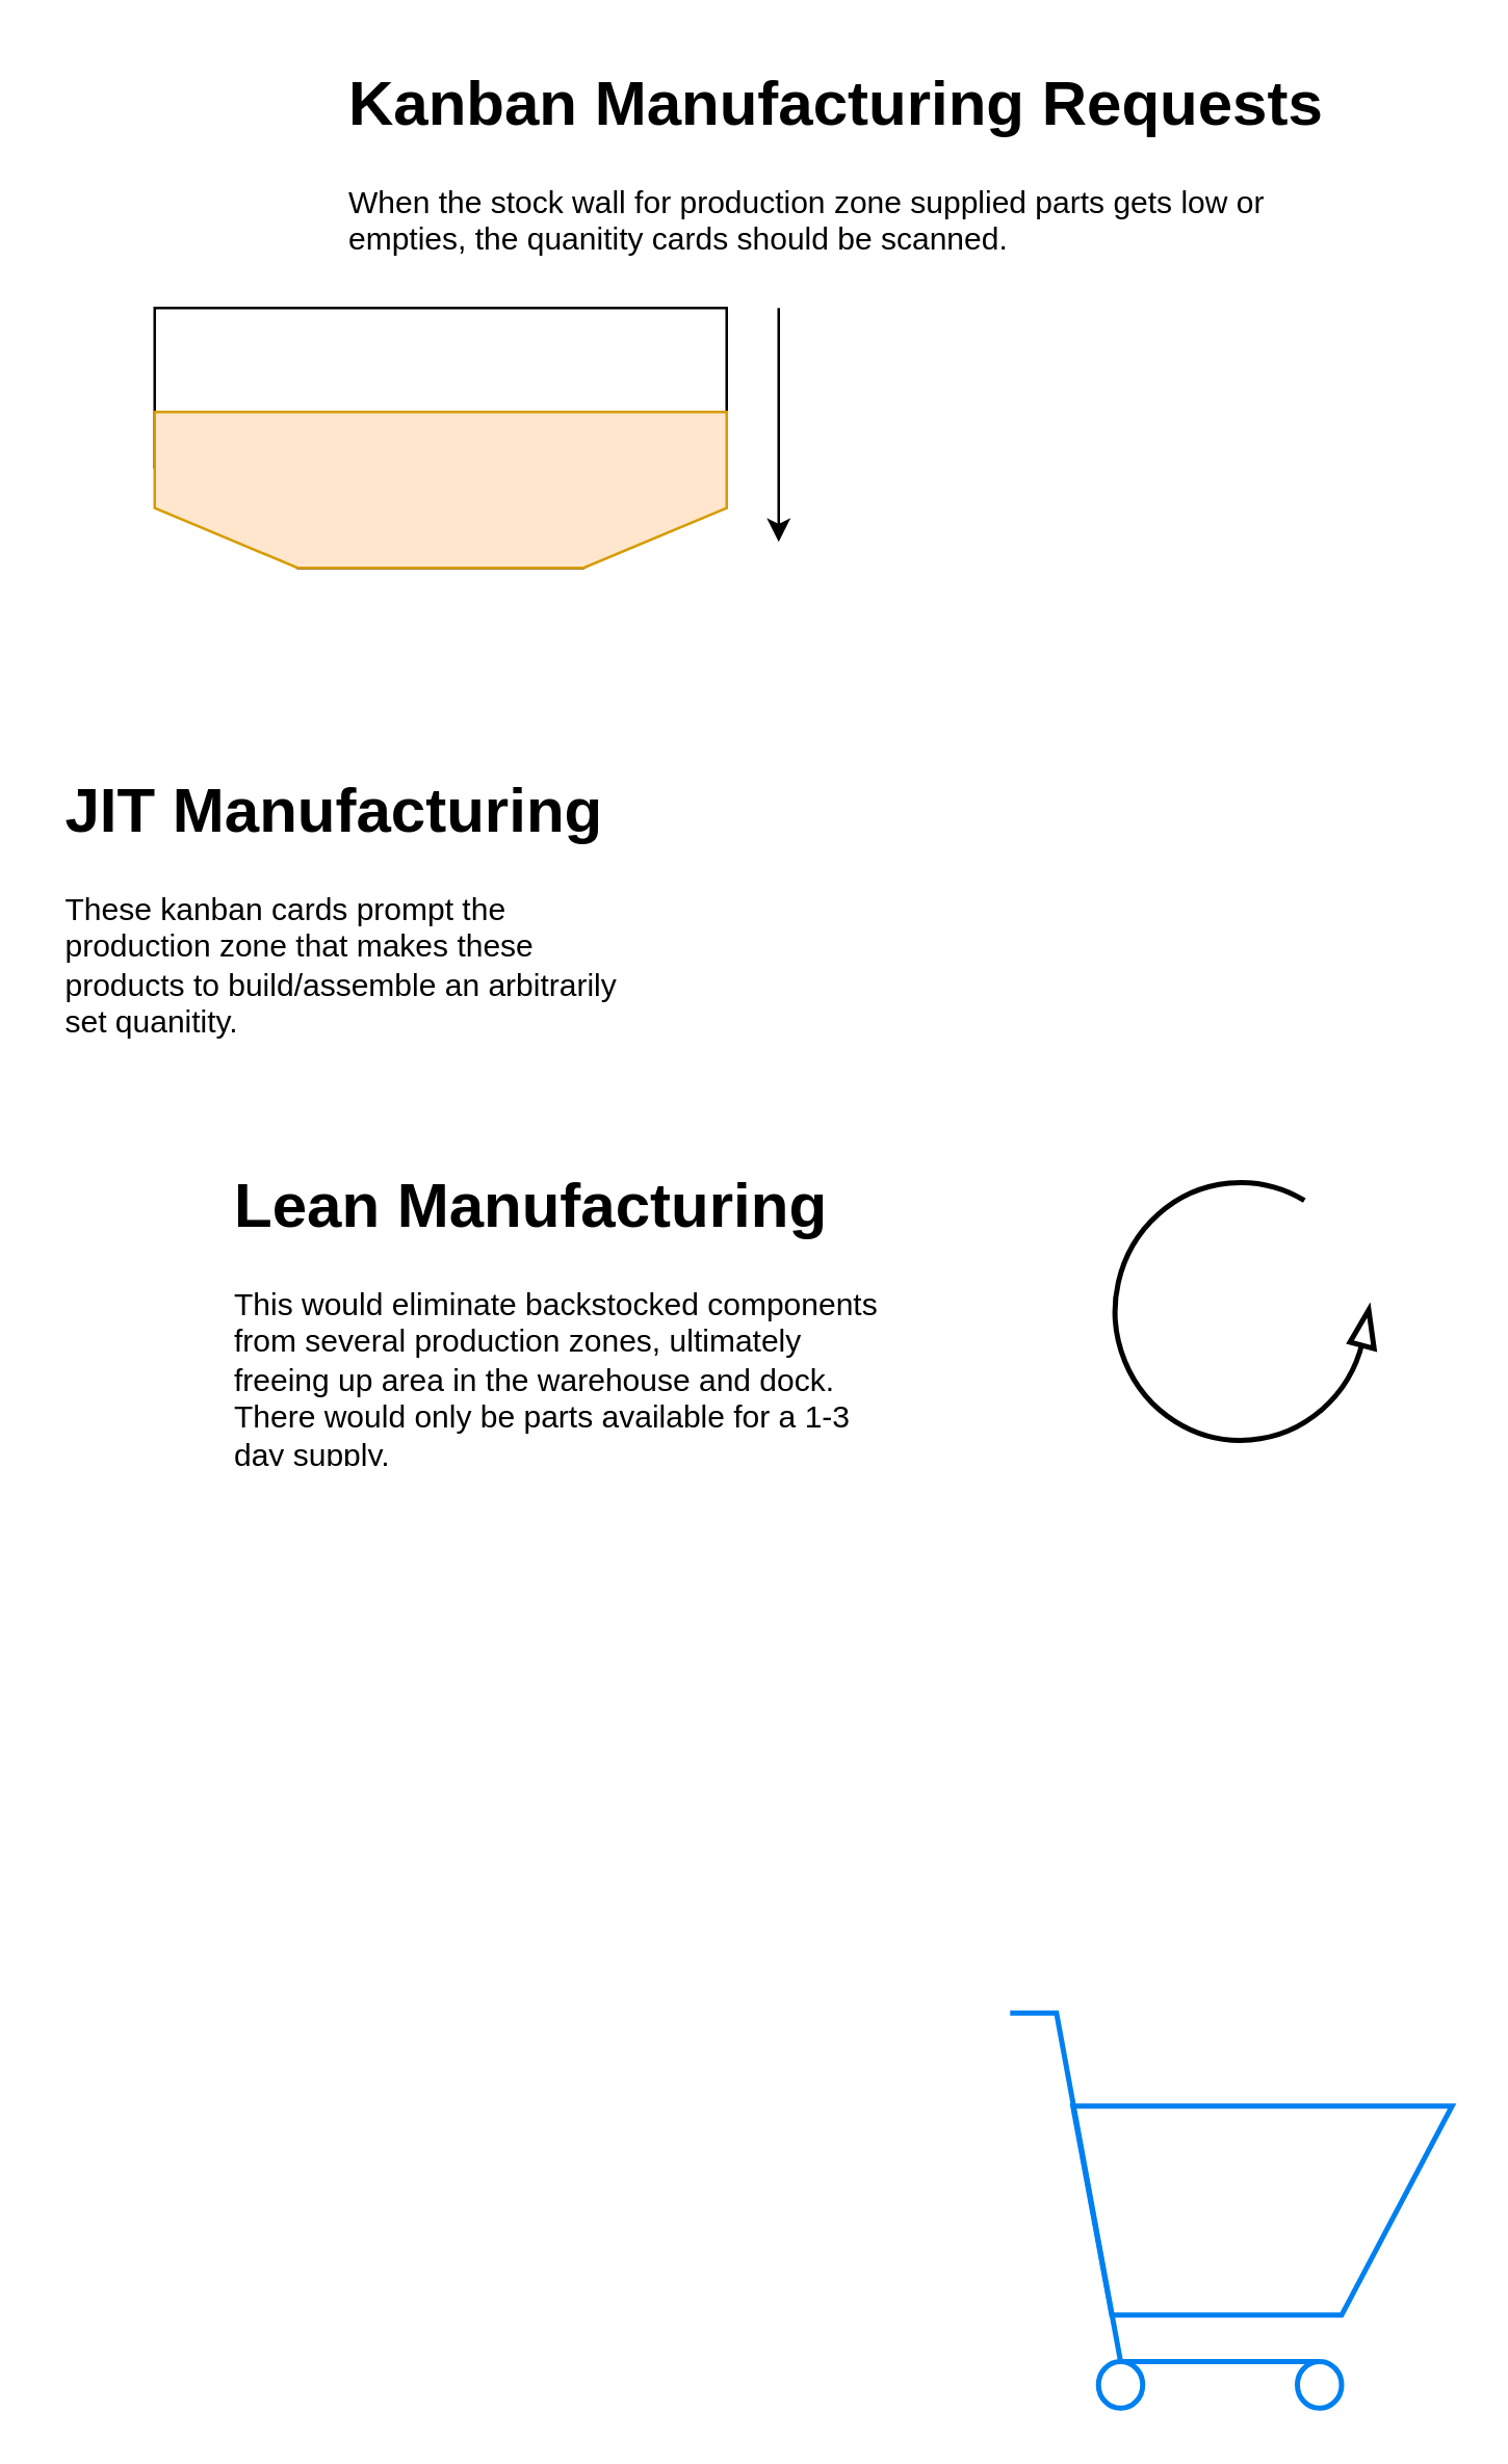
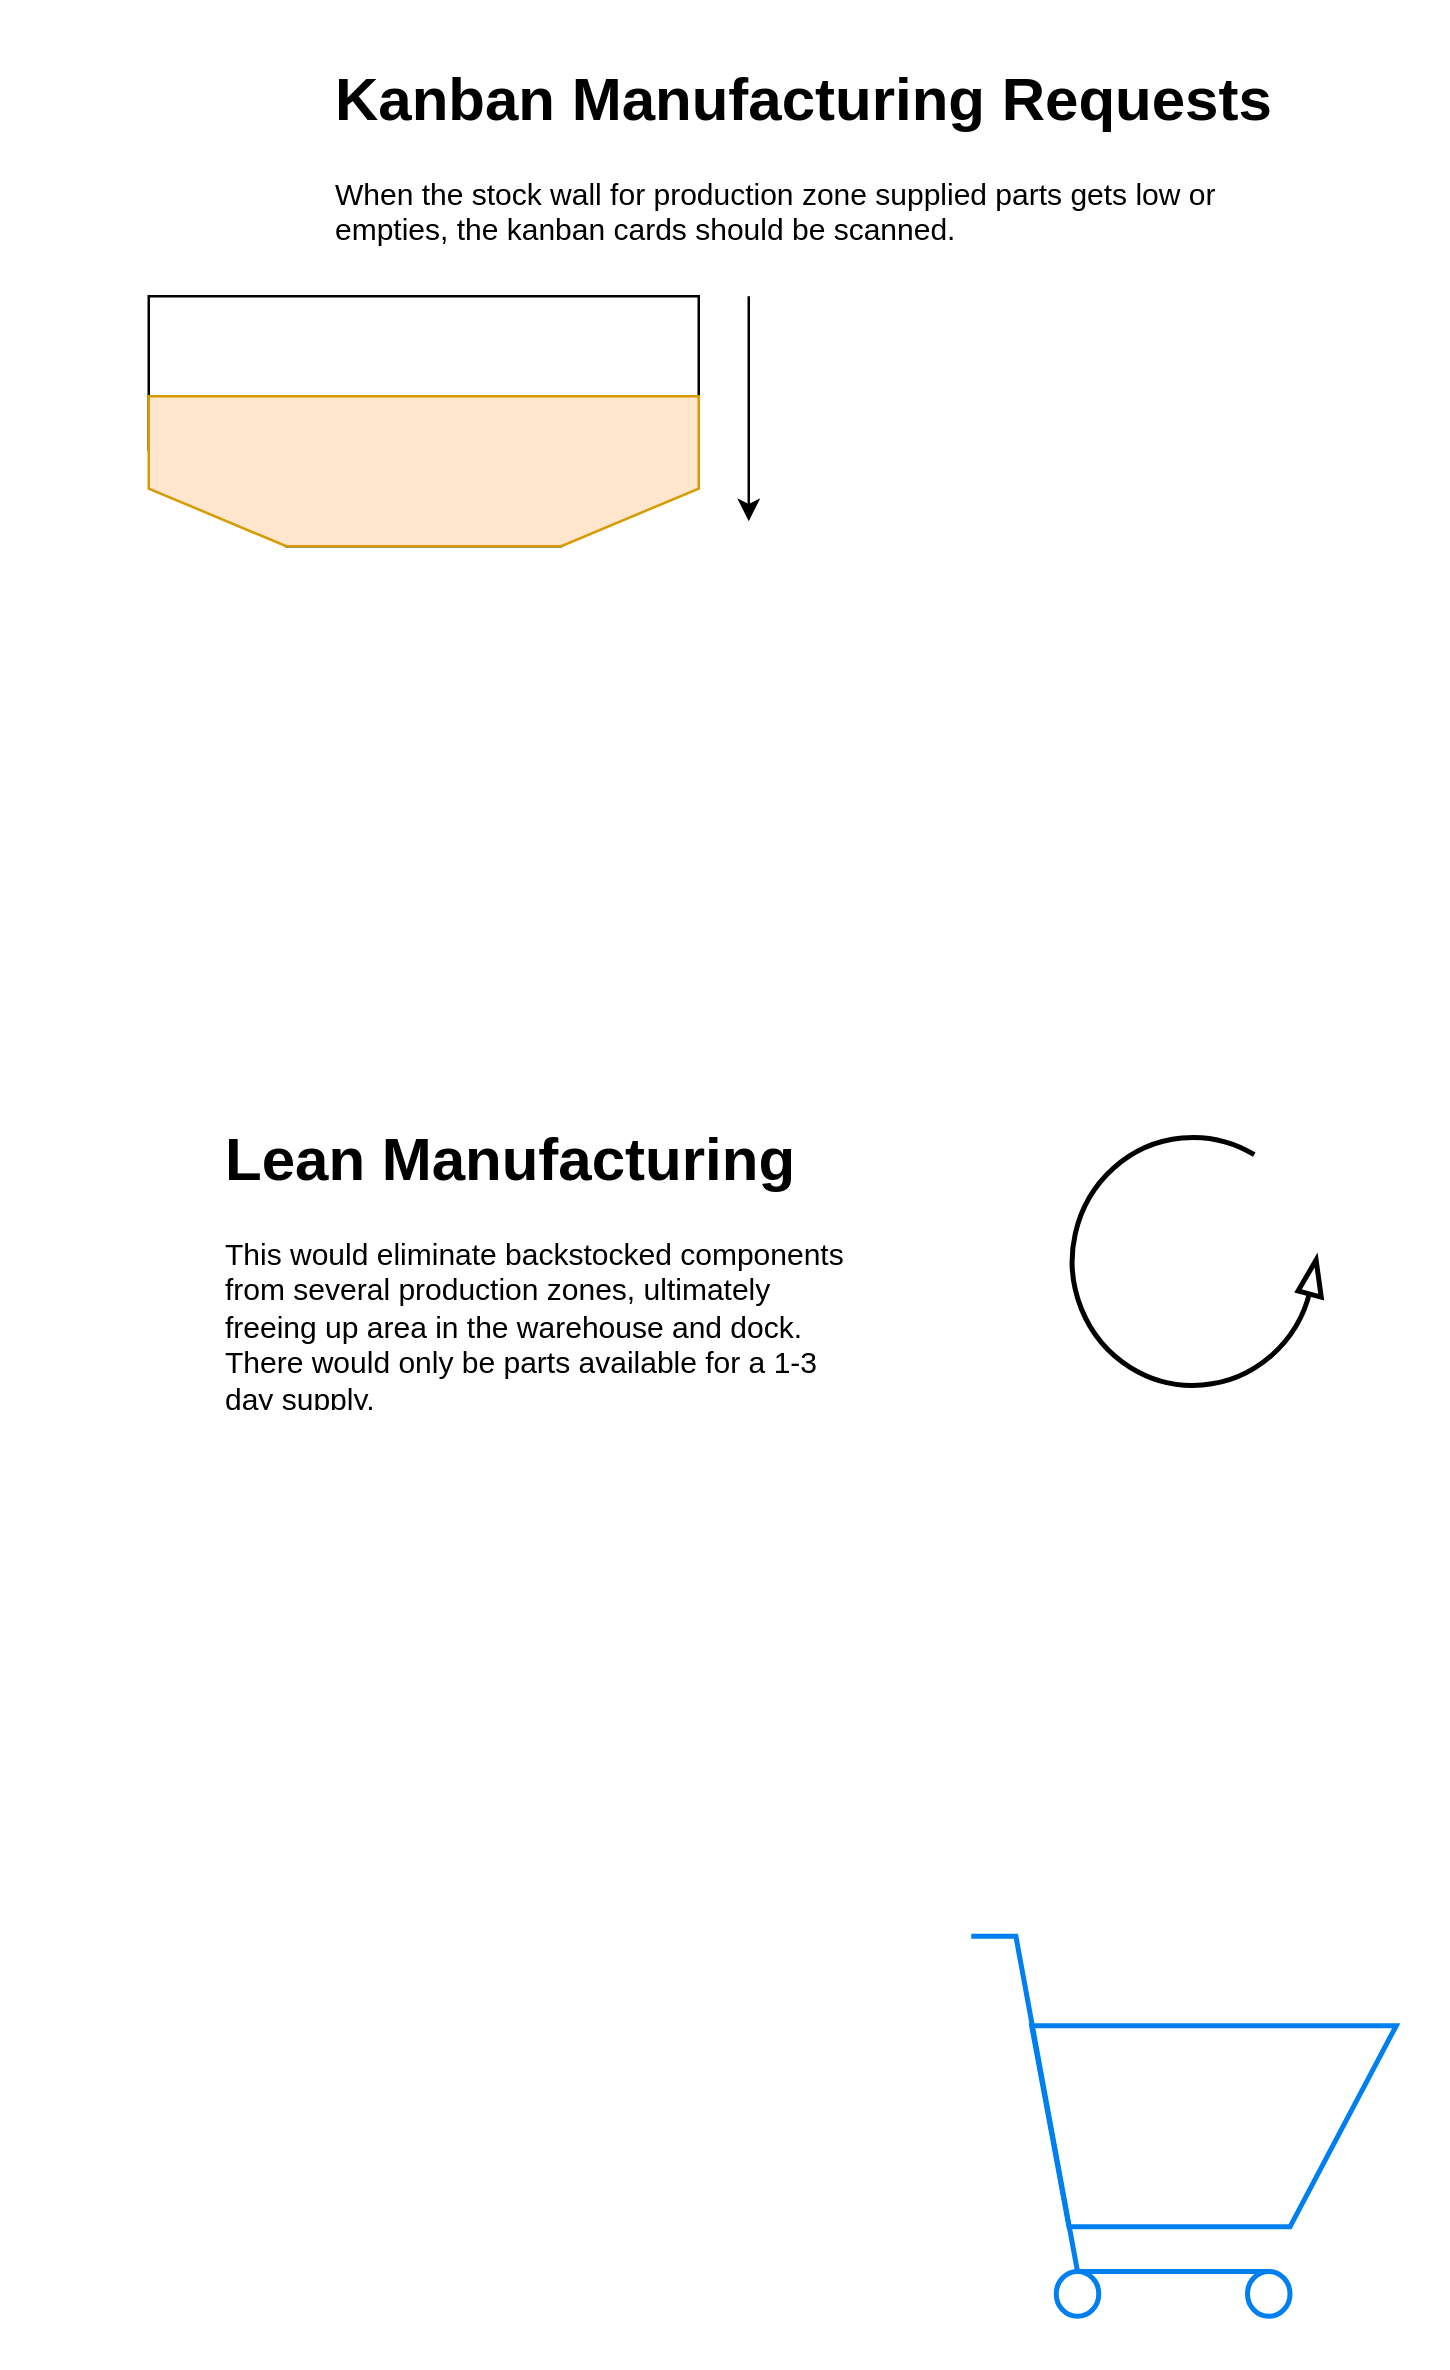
- <mxCell id="5" value="&lt;h1&gt;Kanban Manufacturing Requests&lt;/h1&gt;&lt;p&gt;When the stock wall for production zone supplied parts gets low or empties, the quanitity cards should be scanned.&lt;/p&gt;" style="text;html=1;strokeColor=none;fillColor=none;spacing=5;spacingTop=-20;whiteSpace=wrap;overflow=hidden;rounded=0;" vertex="1" parent="1"><mxGeometry x="129" y="20" width="399" height="90" as="geometry" /></mxCell>
+ <mxCell id="5" value="&lt;h1&gt;Kanban Manufacturing Requests&lt;/h1&gt;&lt;p&gt;When the stock wall for production zone supplied parts gets low or empties, the kanban cards should be scanned.&lt;/p&gt;" style="text;html=1;strokeColor=none;fillColor=none;spacing=5;spacingTop=-20;whiteSpace=wrap;overflow=hidden;rounded=0;" vertex="1" parent="1"><mxGeometry x="129" y="20" width="399" height="90" as="geometry" /></mxCell>
- <mxCell id="7" value="&lt;h1&gt;JIT Manufacturing&lt;/h1&gt;&lt;p&gt;These kanban cards prompt the production zone that makes these products to build/assemble an arbitrarily set quanitity.&lt;/p&gt;" style="text;html=1;strokeColor=none;fillColor=none;spacing=5;spacingTop=-20;whiteSpace=wrap;overflow=hidden;rounded=0;" vertex="1" parent="1"><mxGeometry x="20" y="292" width="225" height="120" as="geometry" /></mxCell>
